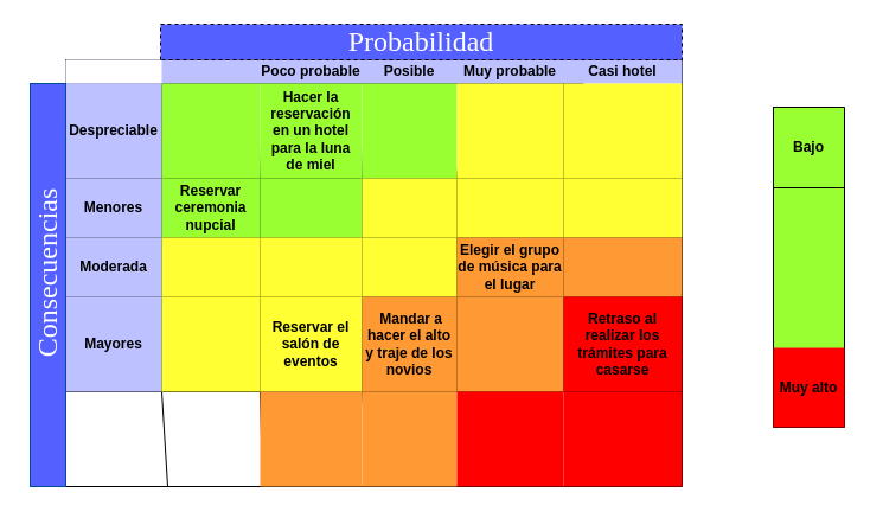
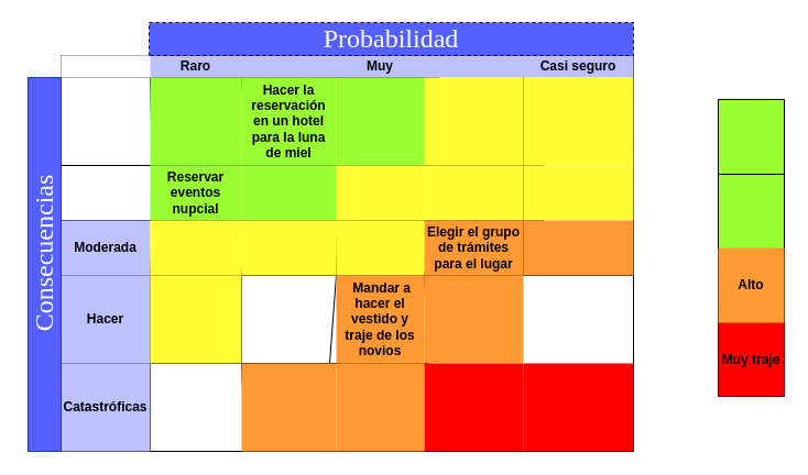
+ <mxCell id="5" value="&lt;b&gt;Raro&lt;/b&gt;" style="shape=partialRectangle;html=1;whiteSpace=wrap;connectable=0;overflow=hidden;fillColor=none;top=0;left=0;bottom=0;right=0;" vertex="1" parent="3"><mxGeometry x="81" width="83" height="20" as="geometry" /></mxCell>
- <mxCell id="6" value="&lt;b&gt;Poco probable&lt;/b&gt;" style="shape=partialRectangle;html=1;whiteSpace=wrap;connectable=0;overflow=hidden;fillColor=none;top=0;left=0;bottom=0;right=0;" vertex="1" parent="3"><mxGeometry x="164" width="86" height="20" as="geometry" /></mxCell>
- <mxCell id="7" value="&lt;b&gt;Posible&lt;/b&gt;" style="shape=partialRectangle;html=1;whiteSpace=wrap;connectable=0;overflow=hidden;fillColor=none;top=0;left=0;bottom=0;right=0;" vertex="1" parent="3"><mxGeometry x="250" width="80" height="20" as="geometry" /></mxCell>
+ <mxCell id="7" value="&lt;b&gt;Muy&lt;/b&gt;" style="shape=partialRectangle;html=1;whiteSpace=wrap;connectable=0;overflow=hidden;fillColor=none;top=0;left=0;bottom=0;right=0;" vertex="1" parent="3"><mxGeometry x="250" width="80" height="20" as="geometry" /></mxCell>
- <mxCell id="8" value="&lt;b&gt;Muy probable&lt;/b&gt;" style="shape=partialRectangle;html=1;whiteSpace=wrap;connectable=0;overflow=hidden;fillColor=none;top=0;left=0;bottom=0;right=0;" vertex="1" parent="3"><mxGeometry x="330" width="90" height="20" as="geometry" /></mxCell>
- <mxCell id="9" value="&lt;b&gt;Casi hotel&lt;/b&gt;" style="shape=partialRectangle;html=1;whiteSpace=wrap;connectable=0;overflow=hidden;fillColor=none;top=0;left=0;bottom=0;right=0;" vertex="1" parent="3"><mxGeometry x="420" width="100" height="20" as="geometry" /></mxCell>
+ <mxCell id="9" value="&lt;b&gt;Casi seguro&lt;/b&gt;" style="shape=partialRectangle;html=1;whiteSpace=wrap;connectable=0;overflow=hidden;fillColor=none;top=0;left=0;bottom=0;right=0;" vertex="1" parent="3"><mxGeometry x="420" width="100" height="20" as="geometry" /></mxCell>
- <mxCell id="11" value="&lt;b&gt;Despreciable&lt;/b&gt;" style="shape=partialRectangle;html=1;whiteSpace=wrap;connectable=0;overflow=hidden;fillColor=#BDC1FF;top=0;left=0;bottom=0;right=0;" vertex="1" parent="10"><mxGeometry width="81" height="80" as="geometry" /></mxCell>
- <mxCell id="49" value="&lt;b&gt;Bajo&lt;/b&gt;" style="shape=partialRectangle;html=1;whiteSpace=wrap;connectable=0;overflow=hidden;fillColor=none;top=0;left=0;bottom=0;right=0;" vertex="1" parent="48"><mxGeometry width="60" height="68" as="geometry" /></mxCell>
- <mxCell id="18" value="&lt;b&gt;Menores&lt;/b&gt;" style="shape=partialRectangle;html=1;whiteSpace=wrap;connectable=0;overflow=hidden;fillColor=#BDC1FF;top=0;left=0;bottom=0;right=0;" vertex="1" parent="17"><mxGeometry width="81" height="50" as="geometry" /></mxCell>
- <mxCell id="19" value="&lt;b&gt;Reservar ceremonia nupcial&lt;/b&gt;" style="shape=partialRectangle;html=1;whiteSpace=wrap;connectable=0;overflow=hidden;fillColor=#99FF33;top=0;left=0;bottom=0;right=0;" vertex="1" parent="17"><mxGeometry x="81" width="83" height="50" as="geometry" /></mxCell>
+ <mxCell id="19" value="&lt;b&gt;Reservar eventos nupcial&lt;/b&gt;" style="shape=partialRectangle;html=1;whiteSpace=wrap;connectable=0;overflow=hidden;fillColor=#99FF33;top=0;left=0;bottom=0;right=0;" vertex="1" parent="17"><mxGeometry x="81" width="83" height="50" as="geometry" /></mxCell>
- <mxCell id="29" value="&lt;b&gt;Elegir el grupo de música para el lugar&lt;/b&gt;" style="shape=partialRectangle;html=1;whiteSpace=wrap;connectable=0;overflow=hidden;fillColor=#FF9933;top=0;left=0;bottom=0;right=0;" vertex="1" parent="24"><mxGeometry x="330" width="90" height="50" as="geometry" /></mxCell>
+ <mxCell id="29" value="&lt;b&gt;Elegir el grupo de trámites para el lugar&lt;/b&gt;" style="shape=partialRectangle;html=1;whiteSpace=wrap;connectable=0;overflow=hidden;fillColor=#FF9933;top=0;left=0;bottom=0;right=0;" vertex="1" parent="24"><mxGeometry x="330" width="90" height="50" as="geometry" /></mxCell>
+ <mxCell id="52" value="&lt;b&gt;Alto&lt;/b&gt;" style="shape=partialRectangle;html=1;whiteSpace=wrap;connectable=0;overflow=hidden;fillColor=#FF9933;top=0;left=0;bottom=0;right=0;" vertex="1" parent="51"><mxGeometry width="60" height="68" as="geometry" /></mxCell>
- <mxCell id="32" value="&lt;b&gt;Mayores&lt;/b&gt;" style="shape=partialRectangle;html=1;whiteSpace=wrap;connectable=0;overflow=hidden;fillColor=#BDC1FF;top=0;left=0;bottom=0;right=0;" vertex="1" parent="31"><mxGeometry width="81" height="80" as="geometry" /></mxCell>
+ <mxCell id="32" value="&lt;b&gt;Hacer&lt;/b&gt;" style="shape=partialRectangle;html=1;whiteSpace=wrap;connectable=0;overflow=hidden;fillColor=#BDC1FF;top=0;left=0;bottom=0;right=0;" vertex="1" parent="31"><mxGeometry width="81" height="80" as="geometry" /></mxCell>
- <mxCell id="34" value="&lt;b&gt;Reservar el salón de eventos&lt;/b&gt;" style="shape=partialRectangle;html=1;whiteSpace=wrap;connectable=0;overflow=hidden;fillColor=#FFFF33;top=0;left=0;bottom=0;right=0;" vertex="1" parent="31"><mxGeometry x="164" width="86" height="80" as="geometry" /></mxCell>
- <mxCell id="35" value="&lt;b&gt;&amp;nbsp;Mandar a hacer el alto y traje de los novios&lt;/b&gt;" style="shape=partialRectangle;html=1;whiteSpace=wrap;connectable=0;overflow=hidden;fillColor=#FF9933;top=0;left=0;bottom=0;right=0;" vertex="1" parent="31"><mxGeometry x="250" width="80" height="80" as="geometry" /></mxCell>
+ <mxCell id="35" value="&lt;b&gt;&amp;nbsp;Mandar a hacer el vestido y traje de los novios&lt;/b&gt;" style="shape=partialRectangle;html=1;whiteSpace=wrap;connectable=0;overflow=hidden;fillColor=#FF9933;top=0;left=0;bottom=0;right=0;" vertex="1" parent="31"><mxGeometry x="250" width="80" height="80" as="geometry" /></mxCell>
- <mxCell id="37" value="&lt;b&gt;Retraso al realizar los trámites para casarse&lt;/b&gt;" style="shape=partialRectangle;html=1;whiteSpace=wrap;connectable=0;overflow=hidden;fillColor=#FF0000;top=0;left=0;bottom=0;right=0;" vertex="1" parent="31"><mxGeometry x="420" width="100" height="80" as="geometry" /></mxCell>
- <mxCell id="54" value="&lt;b&gt;Muy alto&lt;/b&gt;" style="shape=partialRectangle;html=1;whiteSpace=wrap;connectable=0;overflow=hidden;fillColor=#FF0000;top=0;left=0;bottom=0;right=0;" vertex="1" parent="53"><mxGeometry width="60" height="67" as="geometry" /></mxCell>
+ <mxCell id="54" value="&lt;b&gt;Muy traje&lt;/b&gt;" style="shape=partialRectangle;html=1;whiteSpace=wrap;connectable=0;overflow=hidden;fillColor=#FF0000;top=0;left=0;bottom=0;right=0;" vertex="1" parent="53"><mxGeometry width="60" height="67" as="geometry" /></mxCell>
+ <mxCell id="39" value="&lt;b&gt;Catastróficas&lt;/b&gt;" style="shape=partialRectangle;html=1;whiteSpace=wrap;connectable=0;overflow=hidden;fillColor=#BDC1FF;top=0;left=0;bottom=0;right=0;strokeColor=#BDC1FF;" vertex="1" parent="38"><mxGeometry width="81" height="80" as="geometry" /></mxCell>
